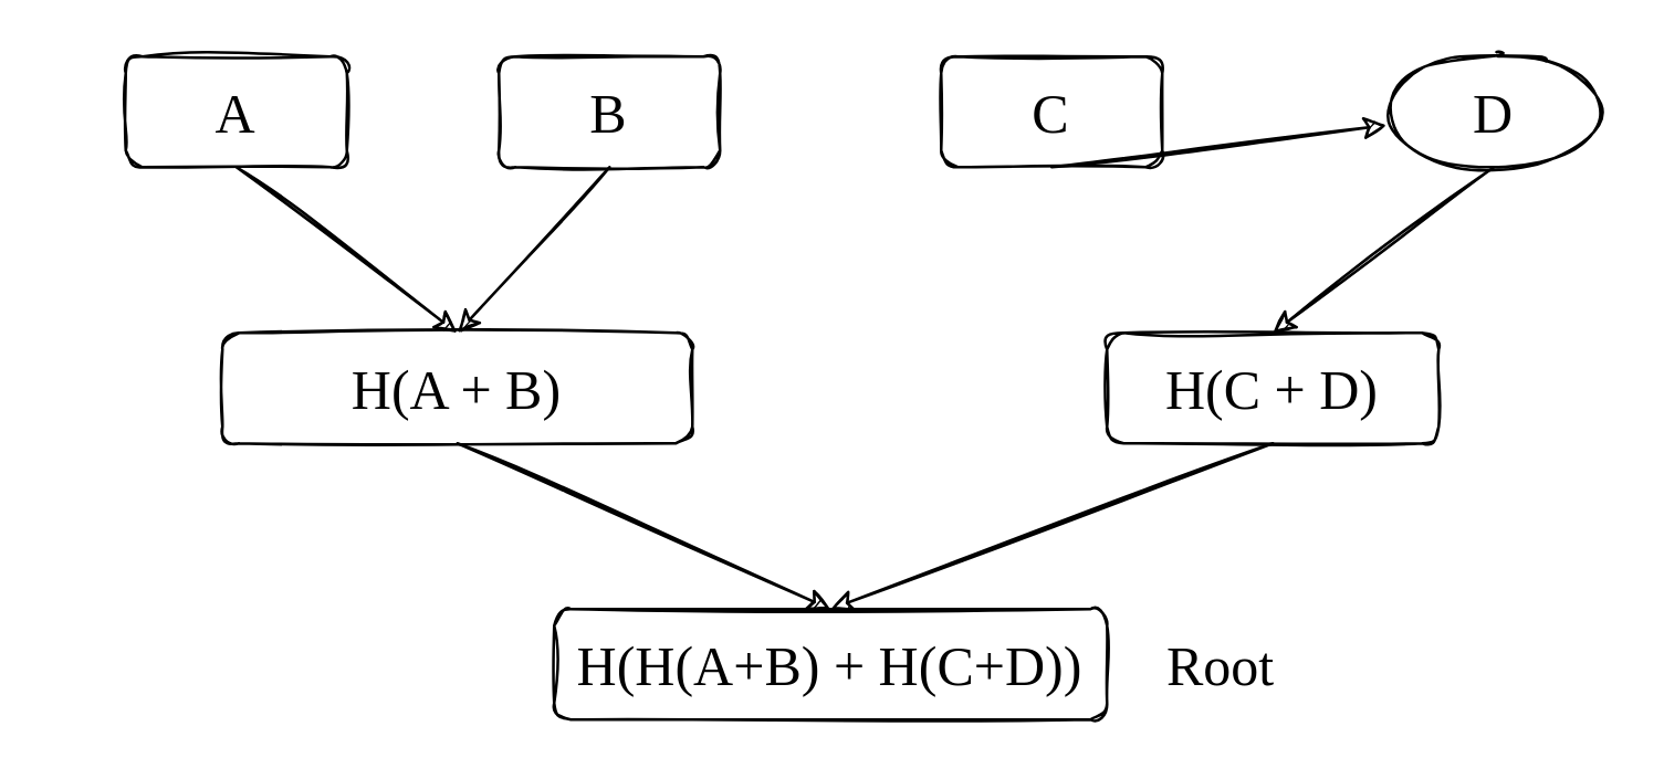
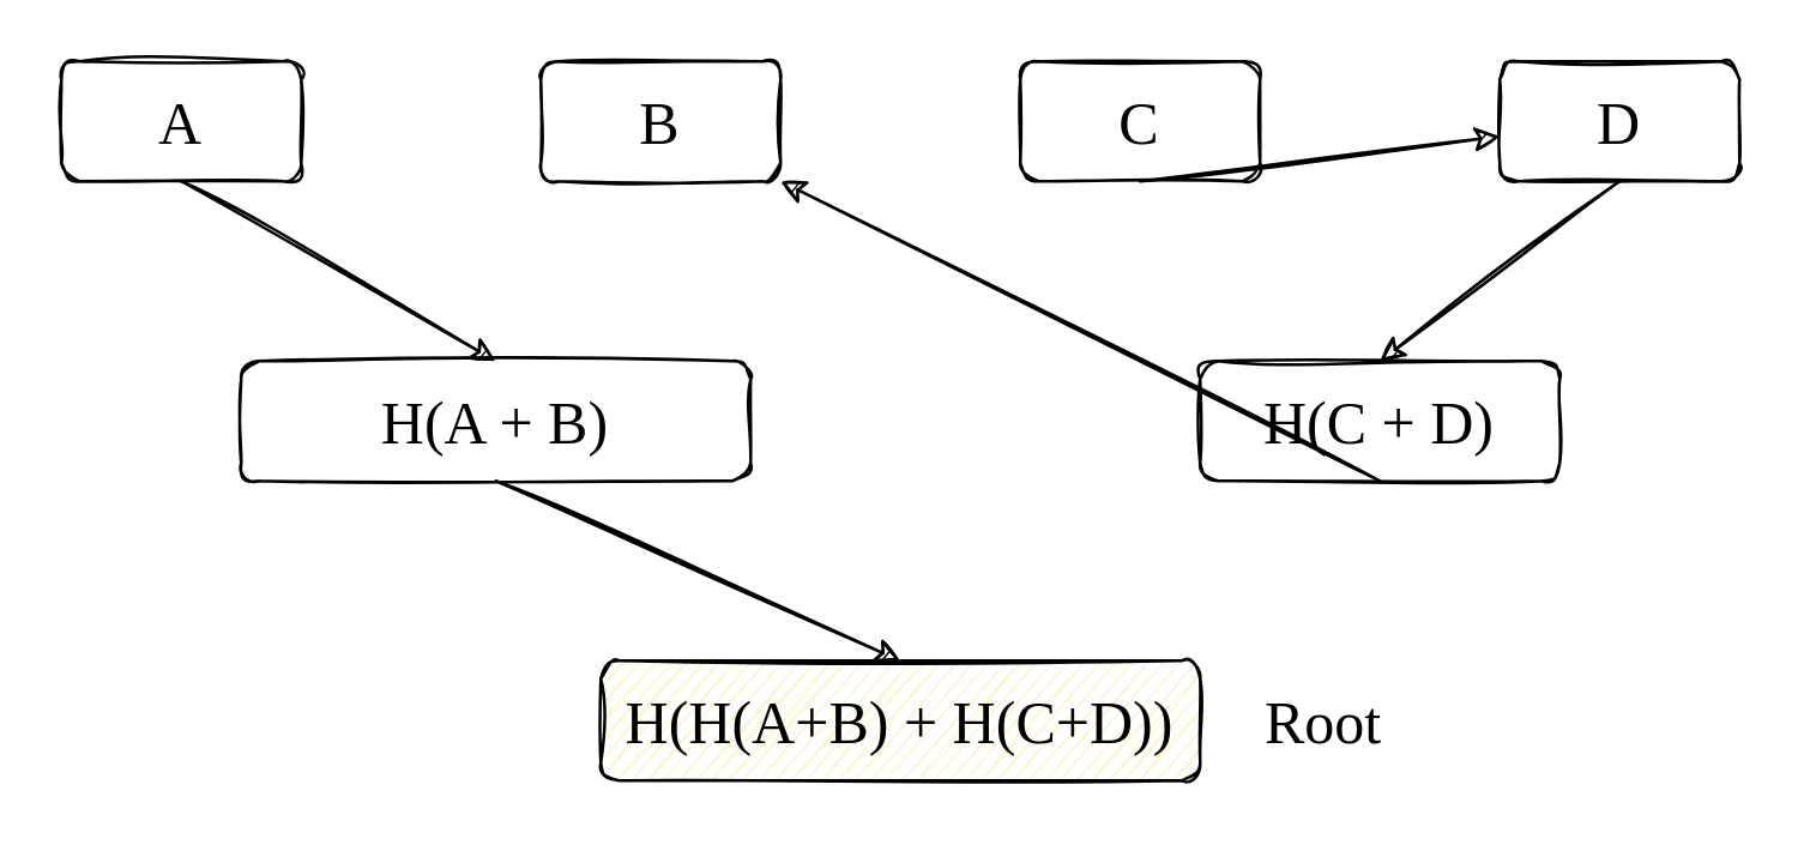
- <mxCell id="2" value="&lt;font data-font-src=&quot;https://fonts.googleapis.com/css?family=Gloria+Hallelujah&quot; style=&quot;font-size: 20px&quot; face=&quot;Gloria Hallelujah&quot;&gt;A&lt;/font&gt;" style="rounded=1;whiteSpace=wrap;html=1;sketch=1;" vertex="1" parent="1"><mxGeometry x="45" y="20" width="80" height="40" as="geometry" /></mxCell>
+ <mxCell id="2" value="&lt;font data-font-src=&quot;https://fonts.googleapis.com/css?family=Gloria+Hallelujah&quot; style=&quot;font-size: 20px&quot; face=&quot;Gloria Hallelujah&quot;&gt;A&lt;/font&gt;" style="rounded=1;whiteSpace=wrap;html=1;sketch=1;" vertex="1" parent="1"><mxGeometry x="20" y="20" width="80" height="40" as="geometry" /></mxCell>
- <mxCell id="3" value="&lt;font style=&quot;font-size: 20px&quot; data-font-src=&quot;https://fonts.googleapis.com/css?family=Gloria+Hallelujah&quot; face=&quot;Gloria Hallelujah&quot;&gt;D&lt;/font&gt;" style="ellipse;whiteSpace=wrap;html=1;sketch=1;" vertex="1" parent="1"><mxGeometry x="500" y="20" width="80" height="40" as="geometry" /></mxCell>
+ <mxCell id="3" value="&lt;font style=&quot;font-size: 20px&quot; data-font-src=&quot;https://fonts.googleapis.com/css?family=Gloria+Hallelujah&quot; face=&quot;Gloria Hallelujah&quot;&gt;D&lt;/font&gt;" style="rounded=1;whiteSpace=wrap;html=1;sketch=1;" vertex="1" parent="1"><mxGeometry x="500" y="20" width="80" height="40" as="geometry" /></mxCell>
- <mxCell id="10" value="" style="endArrow=classic;html=1;rounded=1;sketch=1;exitX=0.5;exitY=1;exitDx=0;exitDy=0;entryX=0.5;entryY=0;entryDx=0;entryDy=0;" edge="1" parent="1" source="5" target="7"><mxGeometry width="50" height="50" relative="1" as="geometry"><mxPoint x="234" y="100" as="sourcePoint" /><mxPoint x="314" y="160" as="targetPoint" /></mxGeometry></mxCell>
- <mxCell id="14" value="" style="endArrow=classic;html=1;rounded=1;sketch=1;exitX=0.5;exitY=1;exitDx=0;exitDy=0;entryX=0.5;entryY=0;entryDx=0;entryDy=0;" edge="1" parent="1" source="6" target="8"><mxGeometry width="50" height="50" relative="1" as="geometry"><mxPoint x="260" y="100" as="sourcePoint" /><mxPoint x="180" y="160" as="targetPoint" /></mxGeometry></mxCell>
+ <mxCell id="14" value="" style="endArrow=classic;html=1;rounded=1;sketch=1;exitX=0.5;exitY=1;exitDx=0;exitDy=0;" edge="1" parent="1" source="6" target="5"><mxGeometry width="50" height="50" relative="1" as="geometry"><mxPoint x="260" y="100" as="sourcePoint" /><mxPoint x="180" y="160" as="targetPoint" /></mxGeometry></mxCell>
- <mxCell id="8" value="&lt;font style=&quot;font-size: 20px&quot; data-font-src=&quot;https://fonts.googleapis.com/css?family=Gloria+Hallelujah&quot; face=&quot;Gloria Hallelujah&quot;&gt;H(H(A+B) + H(C+D))&lt;/font&gt;" style="rounded=1;whiteSpace=wrap;html=1;sketch=1;" vertex="1" parent="1"><mxGeometry x="200" y="220" width="200" height="40" as="geometry" /></mxCell>
+ <mxCell id="8" value="&lt;font style=&quot;font-size: 20px&quot; data-font-src=&quot;https://fonts.googleapis.com/css?family=Gloria+Hallelujah&quot; face=&quot;Gloria Hallelujah&quot;&gt;H(H(A+B) + H(C+D))&lt;/font&gt;" style="rounded=1;whiteSpace=wrap;html=1;sketch=1;fillColor=#fff2cc;" vertex="1" parent="1"><mxGeometry x="200" y="220" width="200" height="40" as="geometry" /></mxCell>
